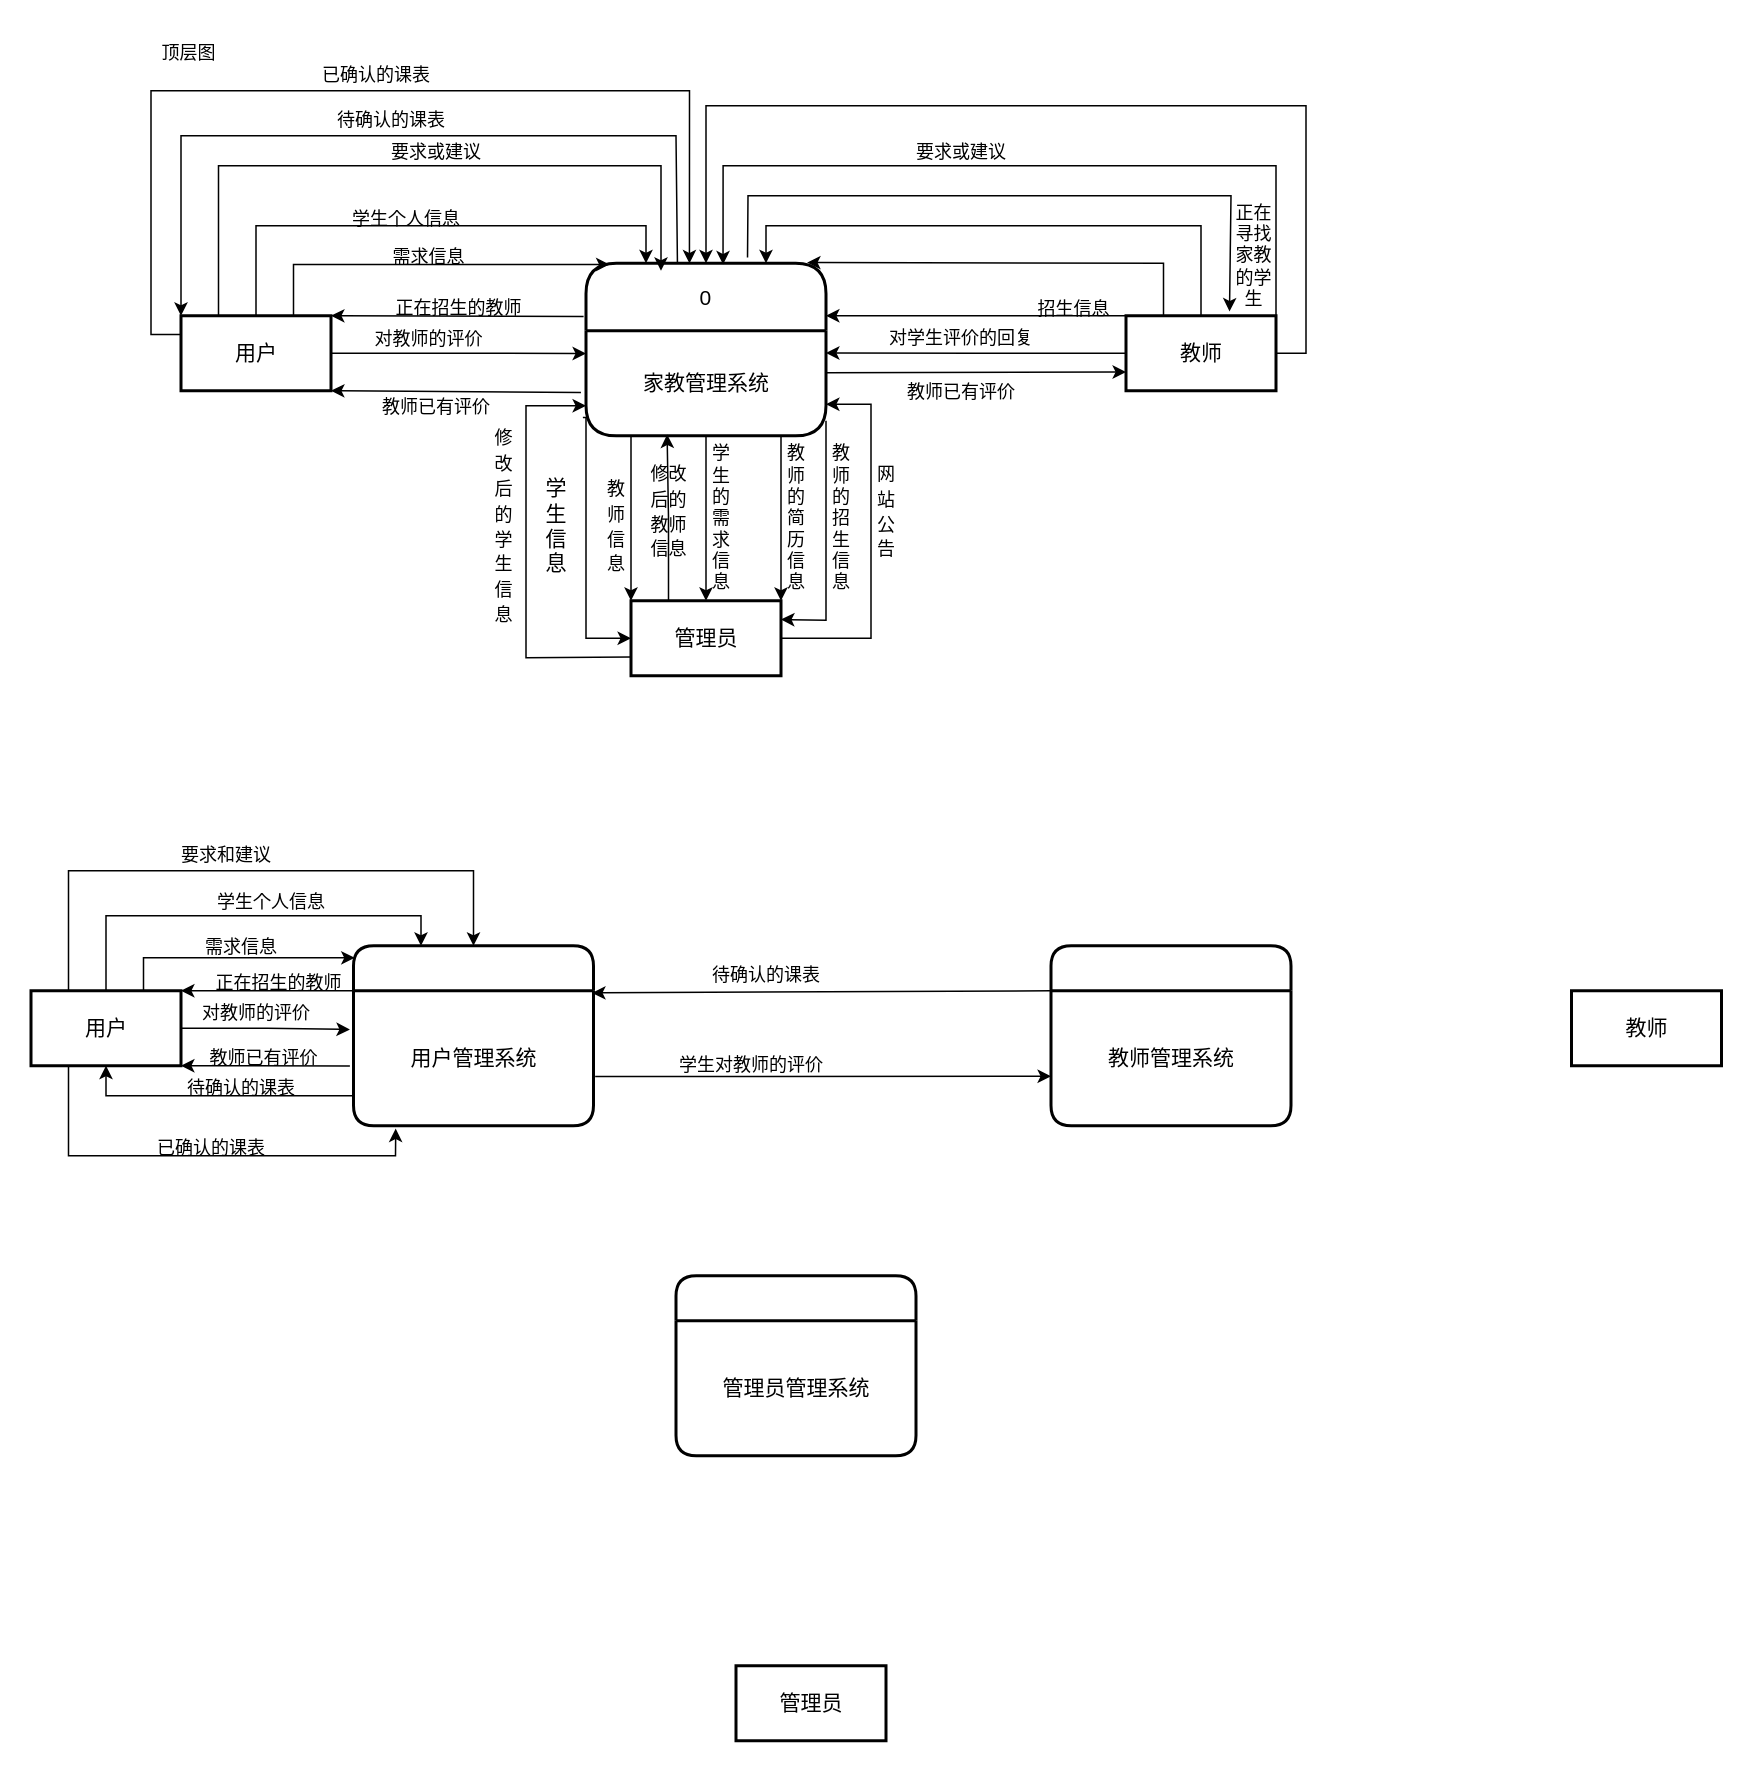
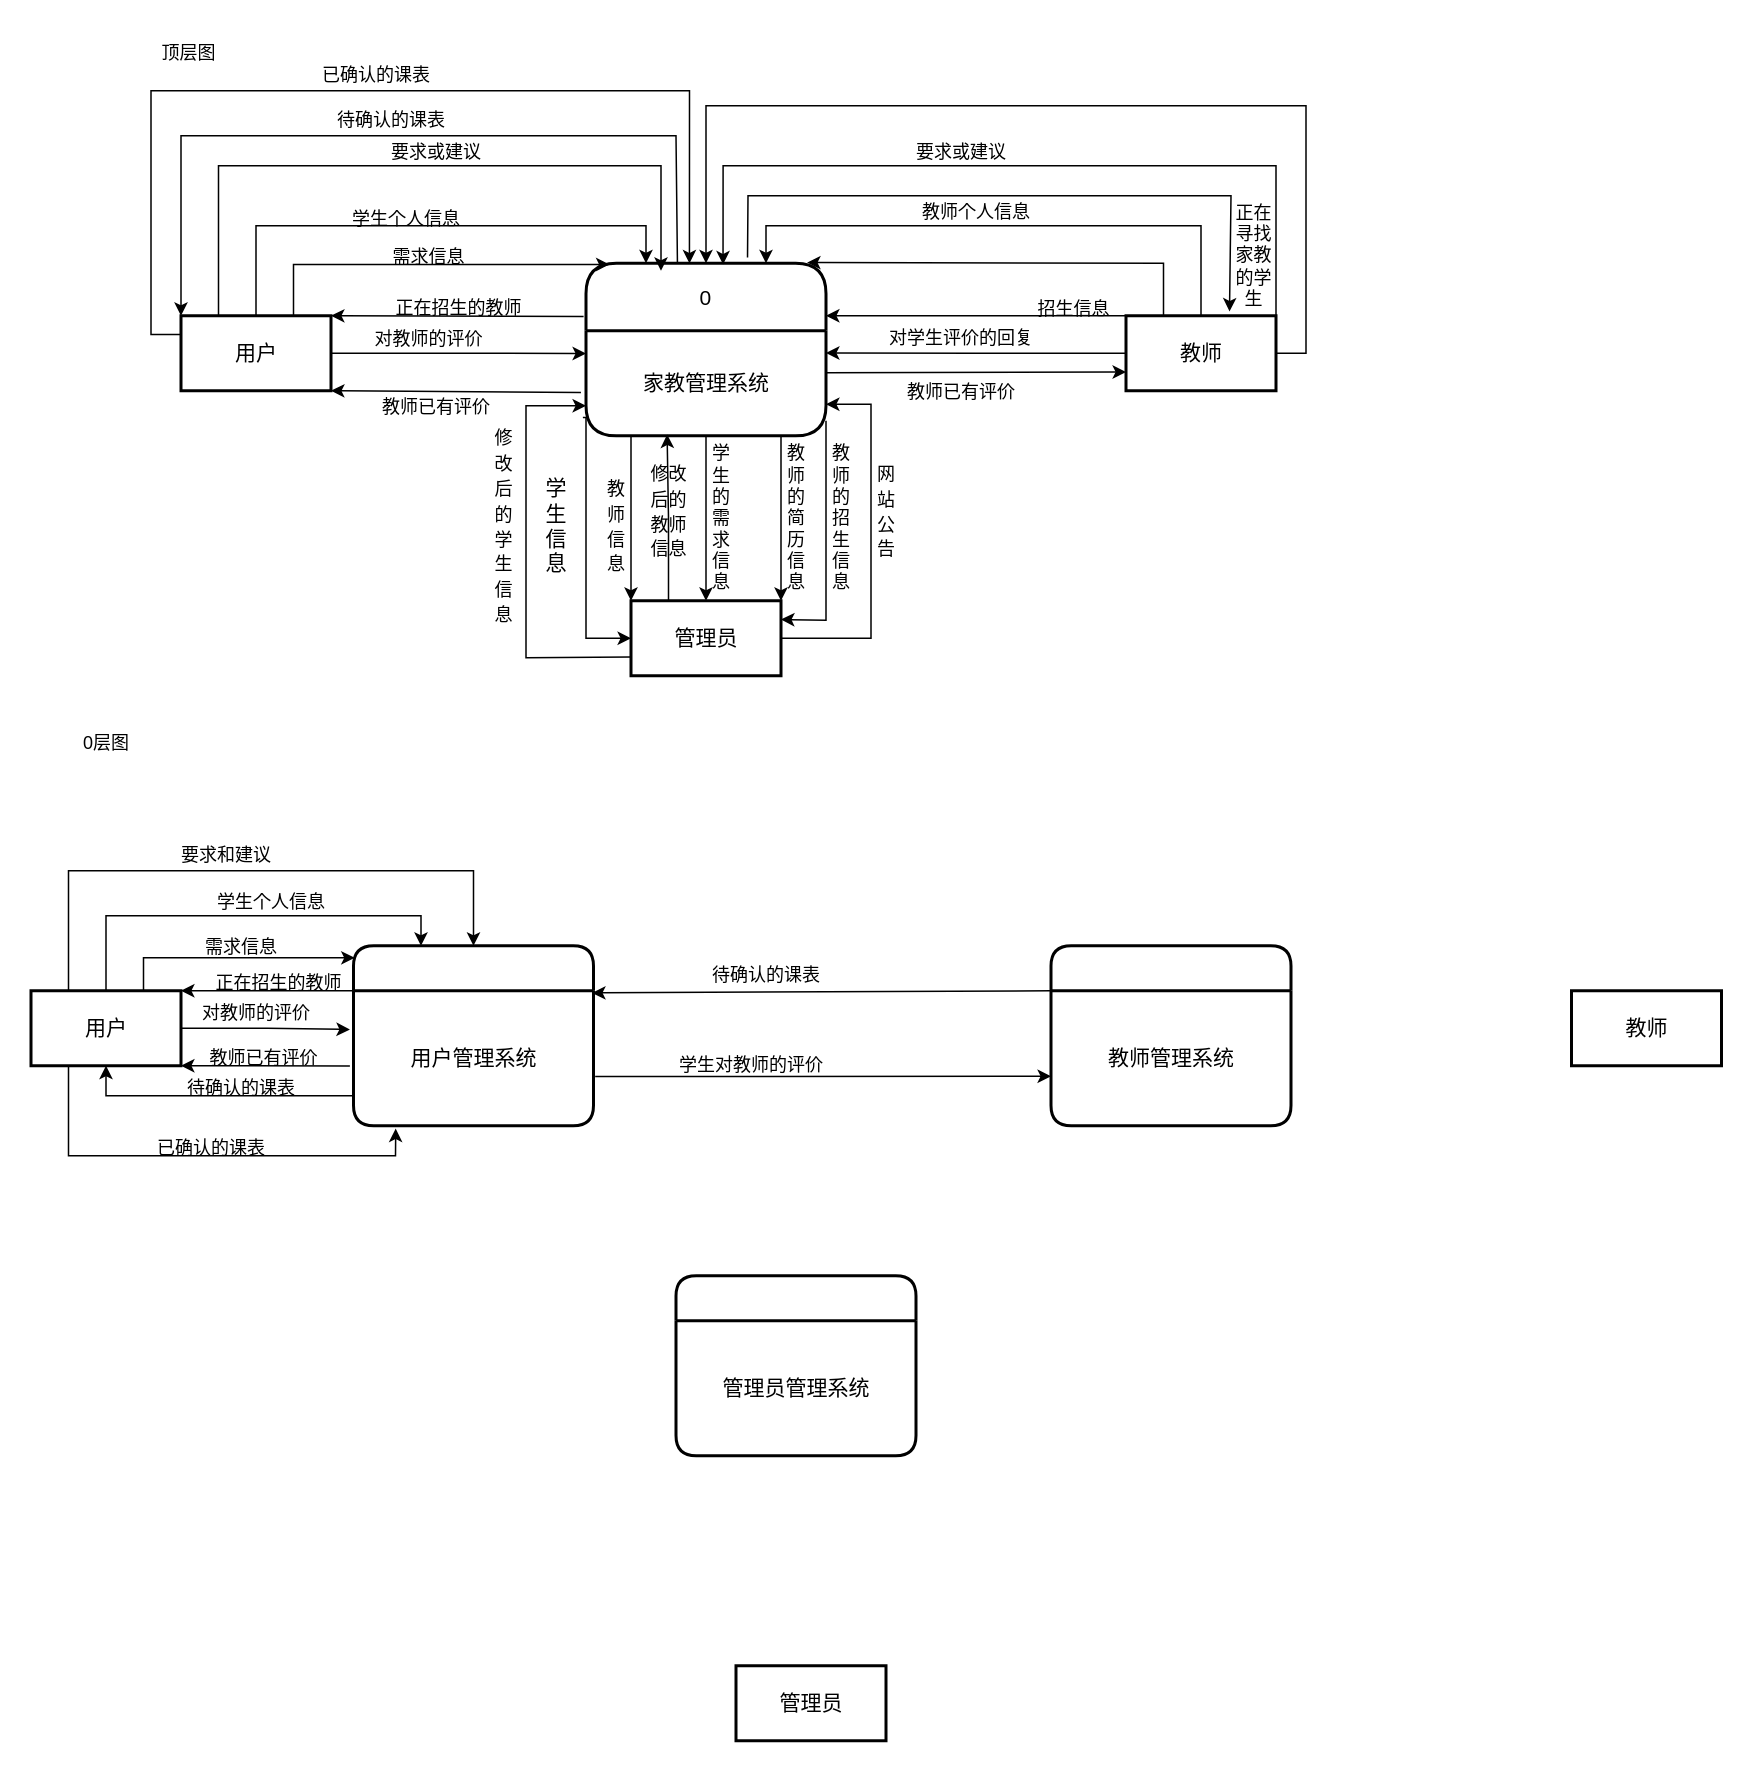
+ <mxCell id="26" value="&lt;font style=&quot;font-size: 12px;&quot;&gt;教师个人信息&lt;/font&gt;" style="text;html=1;align=center;verticalAlign=middle;resizable=0;points=[];autosize=1;strokeColor=none;fillColor=none;fontSize=14;fontFamily=Helvetica;fontColor=default;" parent="1" vertex="1"><mxGeometry x="600" y="125" width="100" height="30" as="geometry" /></mxCell>
+ <mxCell id="47" value="0层图" style="text;html=1;align=center;verticalAlign=middle;resizable=0;points=[];autosize=1;strokeColor=none;fillColor=none;fontSize=12;fontFamily=Helvetica;fontColor=default;" parent="1" vertex="1"><mxGeometry x="45" y="480" width="50" height="30" as="geometry" /></mxCell>
